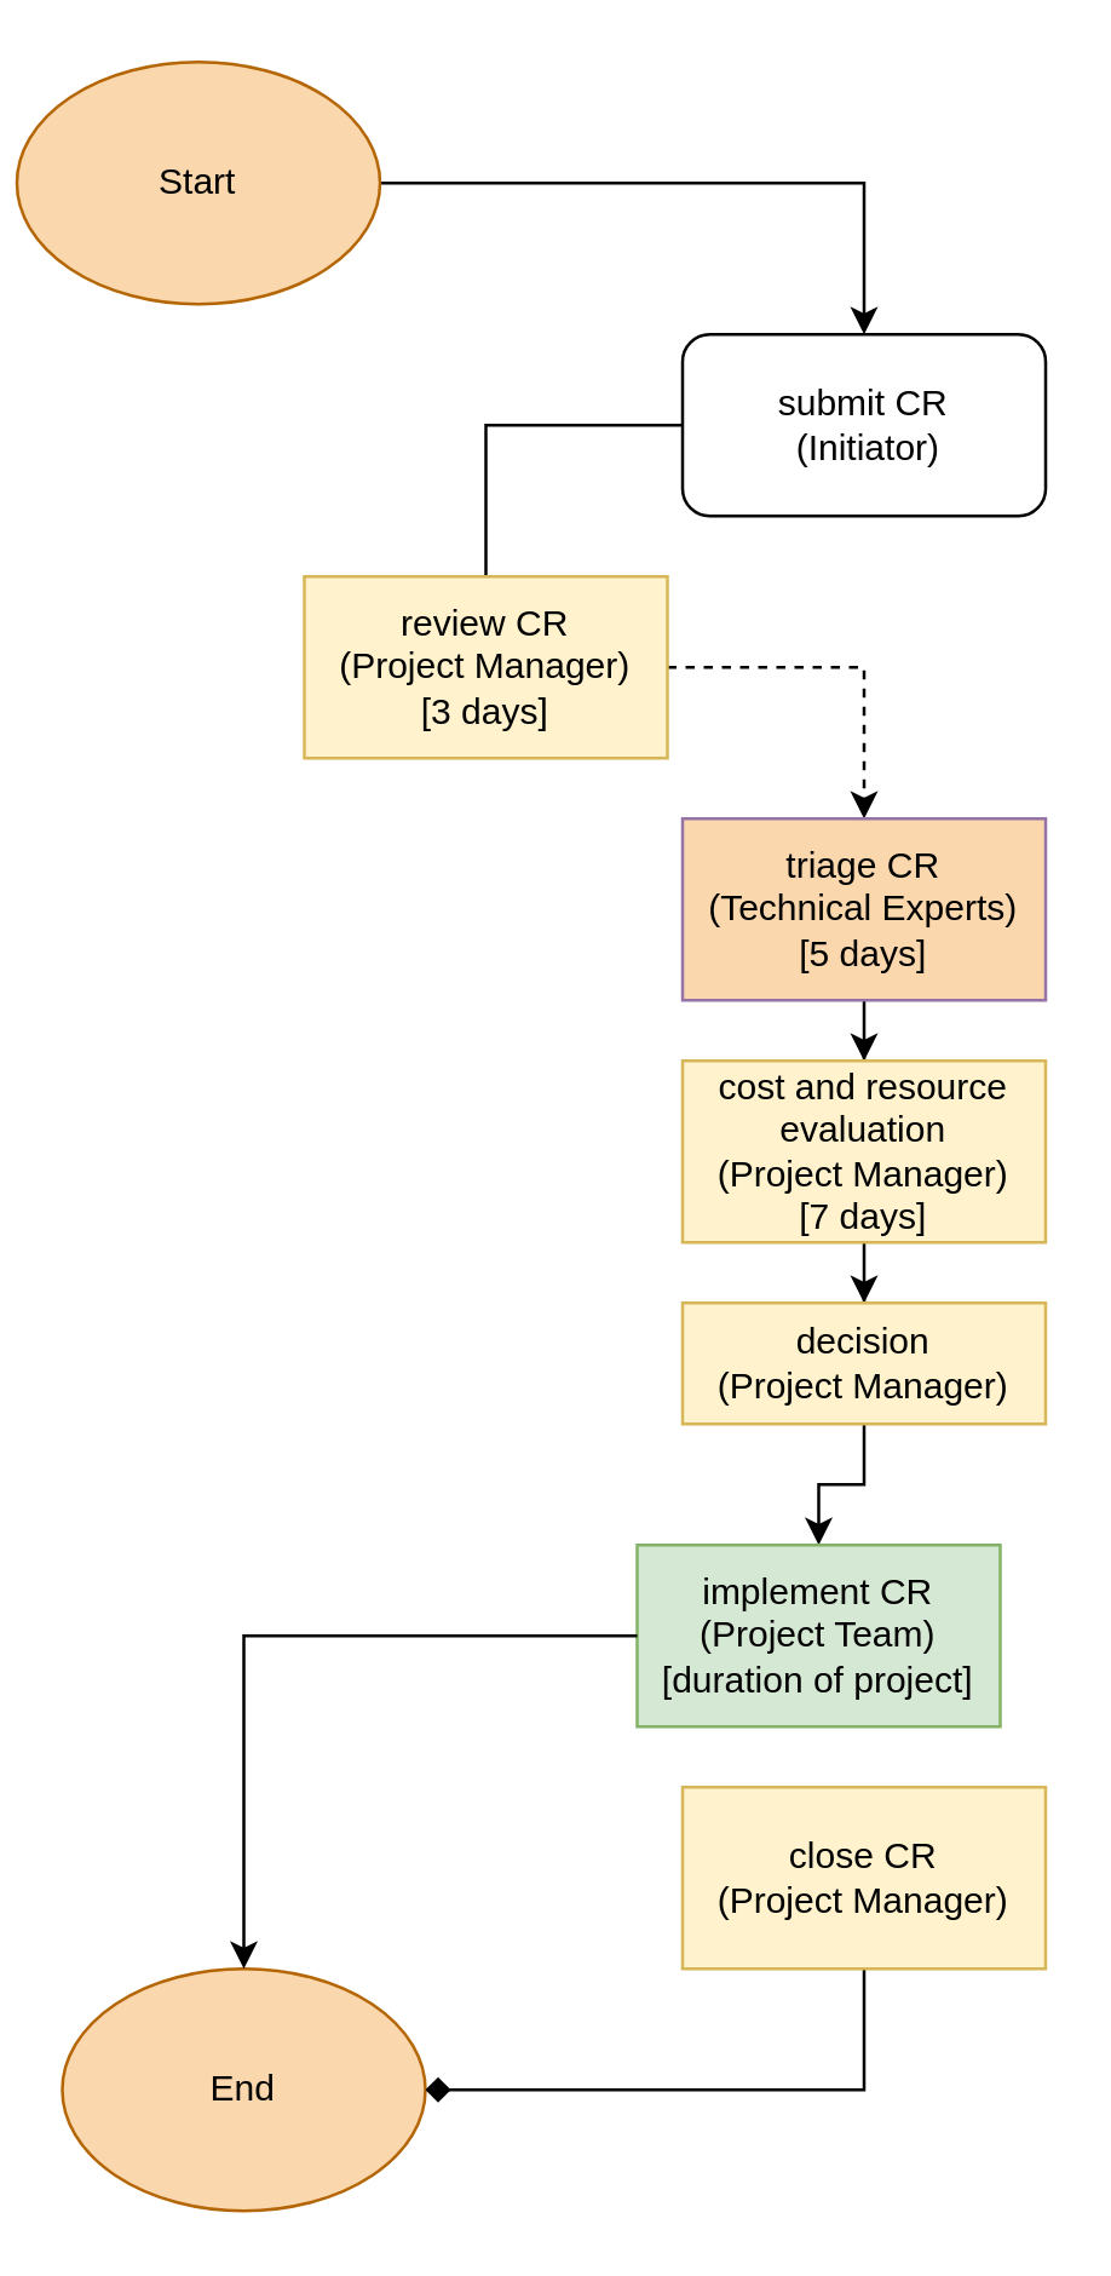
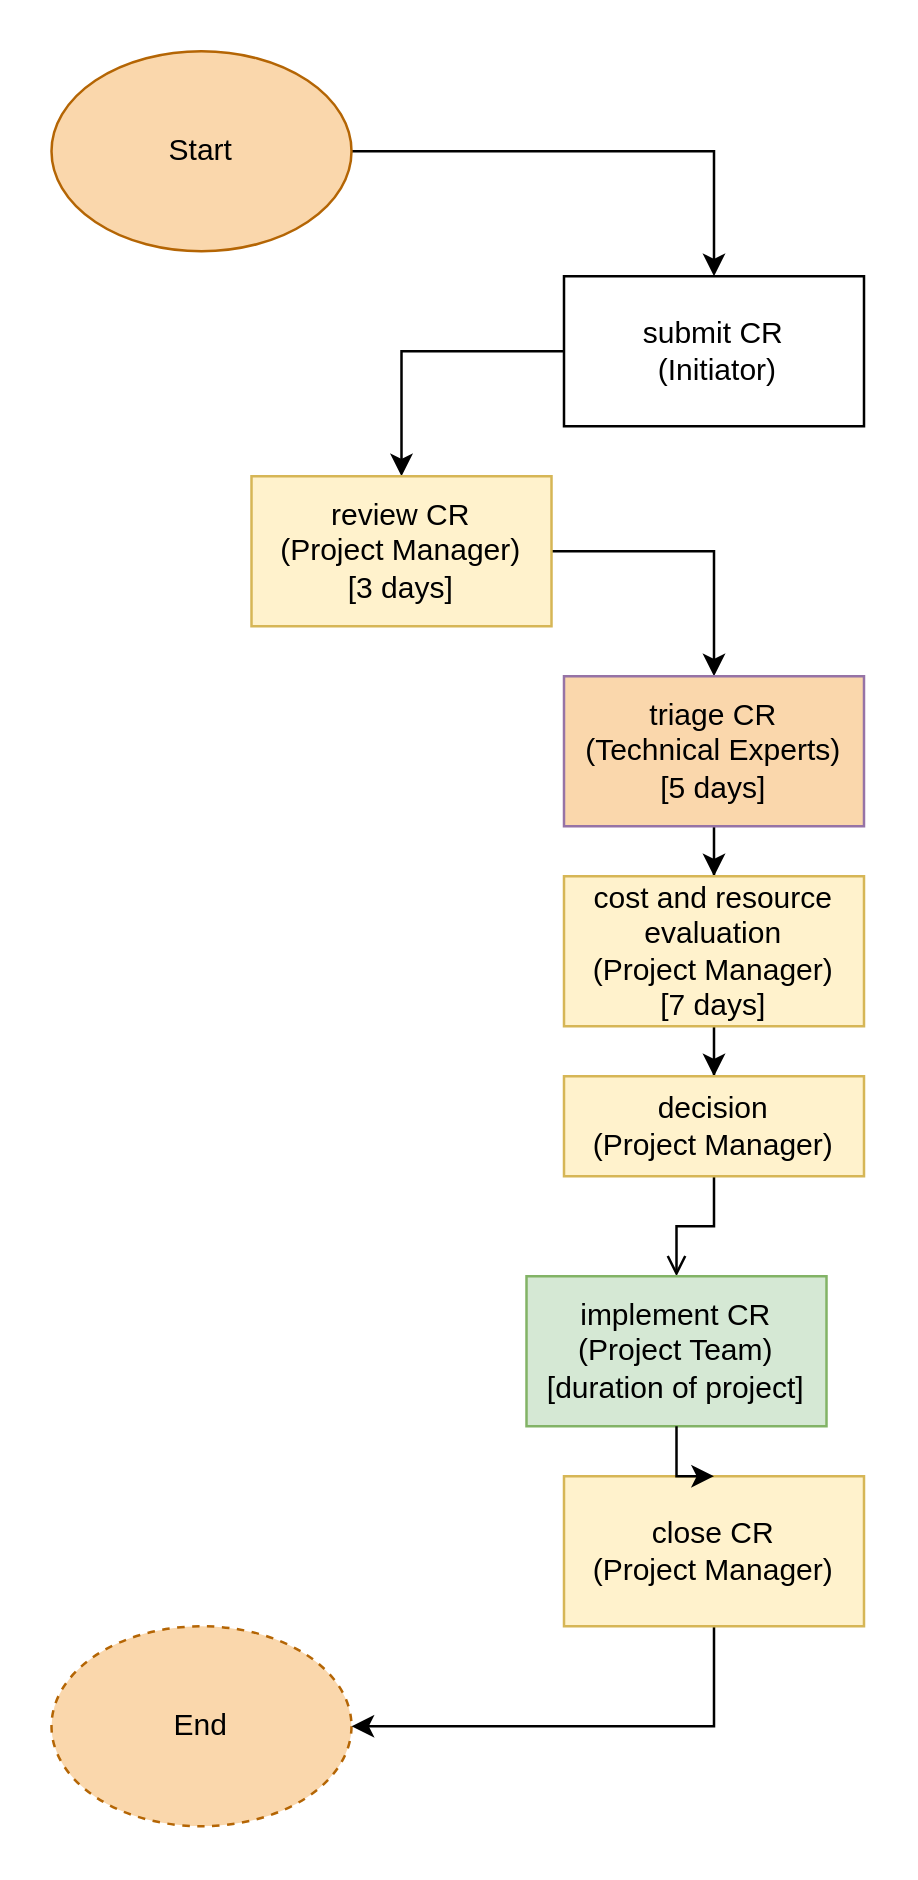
- <mxCell id="3" value="Start" style="ellipse;whiteSpace=wrap;html=1;fillColor=#fad7ac;strokeColor=#b46504;" vertex="1" parent="1"><mxGeometry x="5" y="20" width="120" height="80" as="geometry" /></mxCell>
+ <mxCell id="3" value="Start" style="ellipse;whiteSpace=wrap;html=1;fillColor=#fad7ac;strokeColor=#b46504;" vertex="1" parent="1"><mxGeometry x="20" y="20" width="120" height="80" as="geometry" /></mxCell>
- <mxCell id="5" value="submit CR&lt;br&gt;&amp;nbsp;(Initiator)" style="whiteSpace=wrap;html=1;rounded=1;" vertex="1" parent="1"><mxGeometry x="225" y="110" width="120" height="60" as="geometry" /></mxCell>
+ <mxCell id="5" value="submit CR&lt;br&gt;&amp;nbsp;(Initiator)" style="whiteSpace=wrap;html=1;" vertex="1" parent="1"><mxGeometry x="225" y="110" width="120" height="60" as="geometry" /></mxCell>
- <mxCell id="4" value="" style="edgeStyle=orthogonalEdgeStyle;rounded=0;orthogonalLoop=1;jettySize=auto;html=1;endArrow=none;" edge="1" parent="1" source="5" target="7"><mxGeometry relative="1" as="geometry" /></mxCell>
+ <mxCell id="4" value="" style="edgeStyle=orthogonalEdgeStyle;rounded=0;orthogonalLoop=1;jettySize=auto;html=1;" edge="1" parent="1" source="5" target="7"><mxGeometry relative="1" as="geometry" /></mxCell>
- <mxCell id="6" value="" style="edgeStyle=orthogonalEdgeStyle;rounded=0;orthogonalLoop=1;jettySize=auto;html=1;dashed=1;" edge="1" parent="1" source="7" target="9"><mxGeometry relative="1" as="geometry" /></mxCell>
+ <mxCell id="6" value="" style="edgeStyle=orthogonalEdgeStyle;rounded=0;orthogonalLoop=1;jettySize=auto;html=1;" edge="1" parent="1" source="7" target="9"><mxGeometry relative="1" as="geometry" /></mxCell>
- <mxCell id="12" value="" style="edgeStyle=orthogonalEdgeStyle;rounded=0;orthogonalLoop=1;jettySize=auto;html=1;" edge="1" parent="1" source="13" target="14"><mxGeometry relative="1" as="geometry" /></mxCell>
+ <mxCell id="12" value="" style="edgeStyle=orthogonalEdgeStyle;rounded=0;orthogonalLoop=1;jettySize=auto;html=1;endArrow=open;" edge="1" parent="1" source="13" target="14"><mxGeometry relative="1" as="geometry" /></mxCell>
- <mxCell id="18" value="" style="edgeStyle=orthogonalEdgeStyle;rounded=0;orthogonalLoop=1;jettySize=auto;html=1;" edge="1" parent="1" source="14" target="15"><mxGeometry relative="1" as="geometry" /></mxCell>
+ <mxCell id="18" value="" style="edgeStyle=orthogonalEdgeStyle;rounded=0;orthogonalLoop=1;jettySize=auto;html=1;" edge="1" parent="1" source="14" target="17"><mxGeometry relative="1" as="geometry" /></mxCell>
- <mxCell id="15" value="End" style="ellipse;whiteSpace=wrap;html=1;fillColor=#fad7ac;strokeColor=#b46504;" vertex="1" parent="1"><mxGeometry x="20" y="650" width="120" height="80" as="geometry" /></mxCell>
+ <mxCell id="15" value="End" style="ellipse;whiteSpace=wrap;html=1;fillColor=#fad7ac;strokeColor=#b46504;dashed=1;" vertex="1" parent="1"><mxGeometry x="20" y="650" width="120" height="80" as="geometry" /></mxCell>
- <mxCell id="16" value="" style="edgeStyle=orthogonalEdgeStyle;rounded=0;orthogonalLoop=1;jettySize=auto;html=1;endArrow=diamond;" edge="1" parent="1" source="17" target="15"><mxGeometry relative="1" as="geometry"><Array as="points"><mxPoint x="285" y="690" /><mxPoint x="80" y="690" /></Array></mxGeometry></mxCell>
+ <mxCell id="16" value="" style="edgeStyle=orthogonalEdgeStyle;rounded=0;orthogonalLoop=1;jettySize=auto;html=1;" edge="1" parent="1" source="17" target="15"><mxGeometry relative="1" as="geometry"><Array as="points"><mxPoint x="285" y="690" /><mxPoint x="80" y="690" /></Array></mxGeometry></mxCell>
